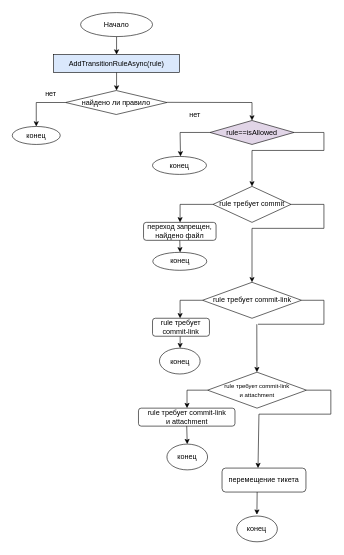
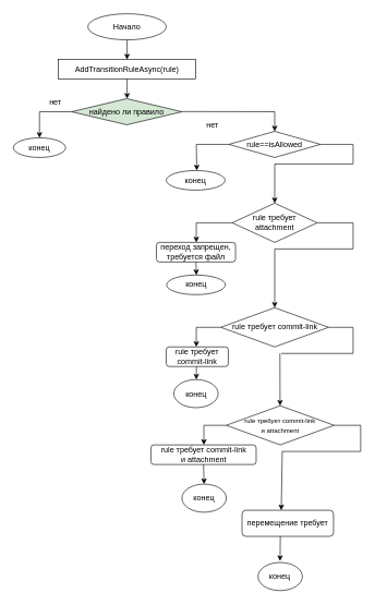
- <mxCell id="4" value="AddTransitionRuleAsync(rule)" style="rounded=0;whiteSpace=wrap;html=1;fillColor=#dae8fc;" vertex="1" parent="1"><mxGeometry x="89" y="90" width="210" height="30" as="geometry" /></mxCell>
+ <mxCell id="4" value="AddTransitionRuleAsync(rule)" style="rounded=0;whiteSpace=wrap;html=1;" vertex="1" parent="1"><mxGeometry x="89" y="90" width="210" height="30" as="geometry" /></mxCell>
- <mxCell id="6" value="найдено ли правило" style="rhombus;whiteSpace=wrap;html=1;" vertex="1" parent="1"><mxGeometry x="109" y="150" width="169" height="40" as="geometry" /></mxCell>
+ <mxCell id="6" value="найдено ли правило" style="rhombus;whiteSpace=wrap;html=1;fillColor=#d5e8d4;" vertex="1" parent="1"><mxGeometry x="109" y="150" width="169" height="40" as="geometry" /></mxCell>
- <mxCell id="13" value="rule==isAllowed" style="rhombus;whiteSpace=wrap;html=1;fillColor=#e1d5e7;" vertex="1" parent="1"><mxGeometry x="350" y="200" width="140" height="40" as="geometry" /></mxCell>
+ <mxCell id="13" value="rule==isAllowed" style="rhombus;whiteSpace=wrap;html=1;" vertex="1" parent="1"><mxGeometry x="350" y="200" width="140" height="40" as="geometry" /></mxCell>
- <mxCell id="22" value="rule требует commit" style="rhombus;whiteSpace=wrap;html=1;" vertex="1" parent="1"><mxGeometry x="355" y="310" width="130" height="60" as="geometry" /></mxCell>
+ <mxCell id="22" value="rule требует attachment" style="rhombus;whiteSpace=wrap;html=1;" vertex="1" parent="1"><mxGeometry x="355" y="310" width="130" height="60" as="geometry" /></mxCell>
- <mxCell id="25" value="переход запрещен, найдено файл" style="rounded=1;whiteSpace=wrap;html=1;" vertex="1" parent="1"><mxGeometry x="239" y="370" width="121" height="30" as="geometry" /></mxCell>
+ <mxCell id="25" value="переход запрещен, требуется файл" style="rounded=1;whiteSpace=wrap;html=1;" vertex="1" parent="1"><mxGeometry x="239" y="370" width="121" height="30" as="geometry" /></mxCell>
- <mxCell id="52" value="перемещение тикета" style="rounded=1;whiteSpace=wrap;html=1;" vertex="1" parent="1"><mxGeometry x="370" y="780" width="140" height="40" as="geometry" /></mxCell>
+ <mxCell id="52" value="перемещение требует" style="rounded=1;whiteSpace=wrap;html=1;" vertex="1" parent="1"><mxGeometry x="370" y="780" width="140" height="40" as="geometry" /></mxCell>
